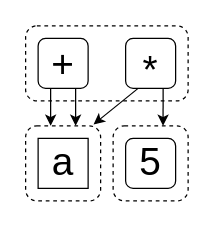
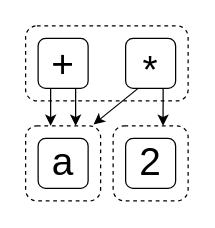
- <mxCell id="7" value="5" style="rounded=1;whiteSpace=wrap;html=1;fontSize=31;labelPosition=center;verticalLabelPosition=middle;align=center;verticalAlign=bottom;fontFamily=Helvetica;" vertex="1" parent="1"><mxGeometry x="100" y="110" width="40" height="40" as="geometry" /></mxCell>
+ <mxCell id="7" value="2" style="rounded=1;whiteSpace=wrap;html=1;fontSize=31;labelPosition=center;verticalLabelPosition=middle;align=center;verticalAlign=bottom;fontFamily=Helvetica;" vertex="1" parent="1"><mxGeometry x="100" y="110" width="40" height="40" as="geometry" /></mxCell>
- <mxCell id="6" value="a" style="whiteSpace=wrap;html=1;fontSize=31;labelPosition=center;verticalLabelPosition=middle;align=center;verticalAlign=bottom;fontFamily=Helvetica;rounded=0;" vertex="1" parent="1"><mxGeometry x="30" y="110" width="40" height="40" as="geometry" /></mxCell>
+ <mxCell id="6" value="a" style="rounded=1;whiteSpace=wrap;html=1;fontSize=31;labelPosition=center;verticalLabelPosition=middle;align=center;verticalAlign=bottom;fontFamily=Helvetica;" vertex="1" parent="1"><mxGeometry x="30" y="110" width="40" height="40" as="geometry" /></mxCell>
